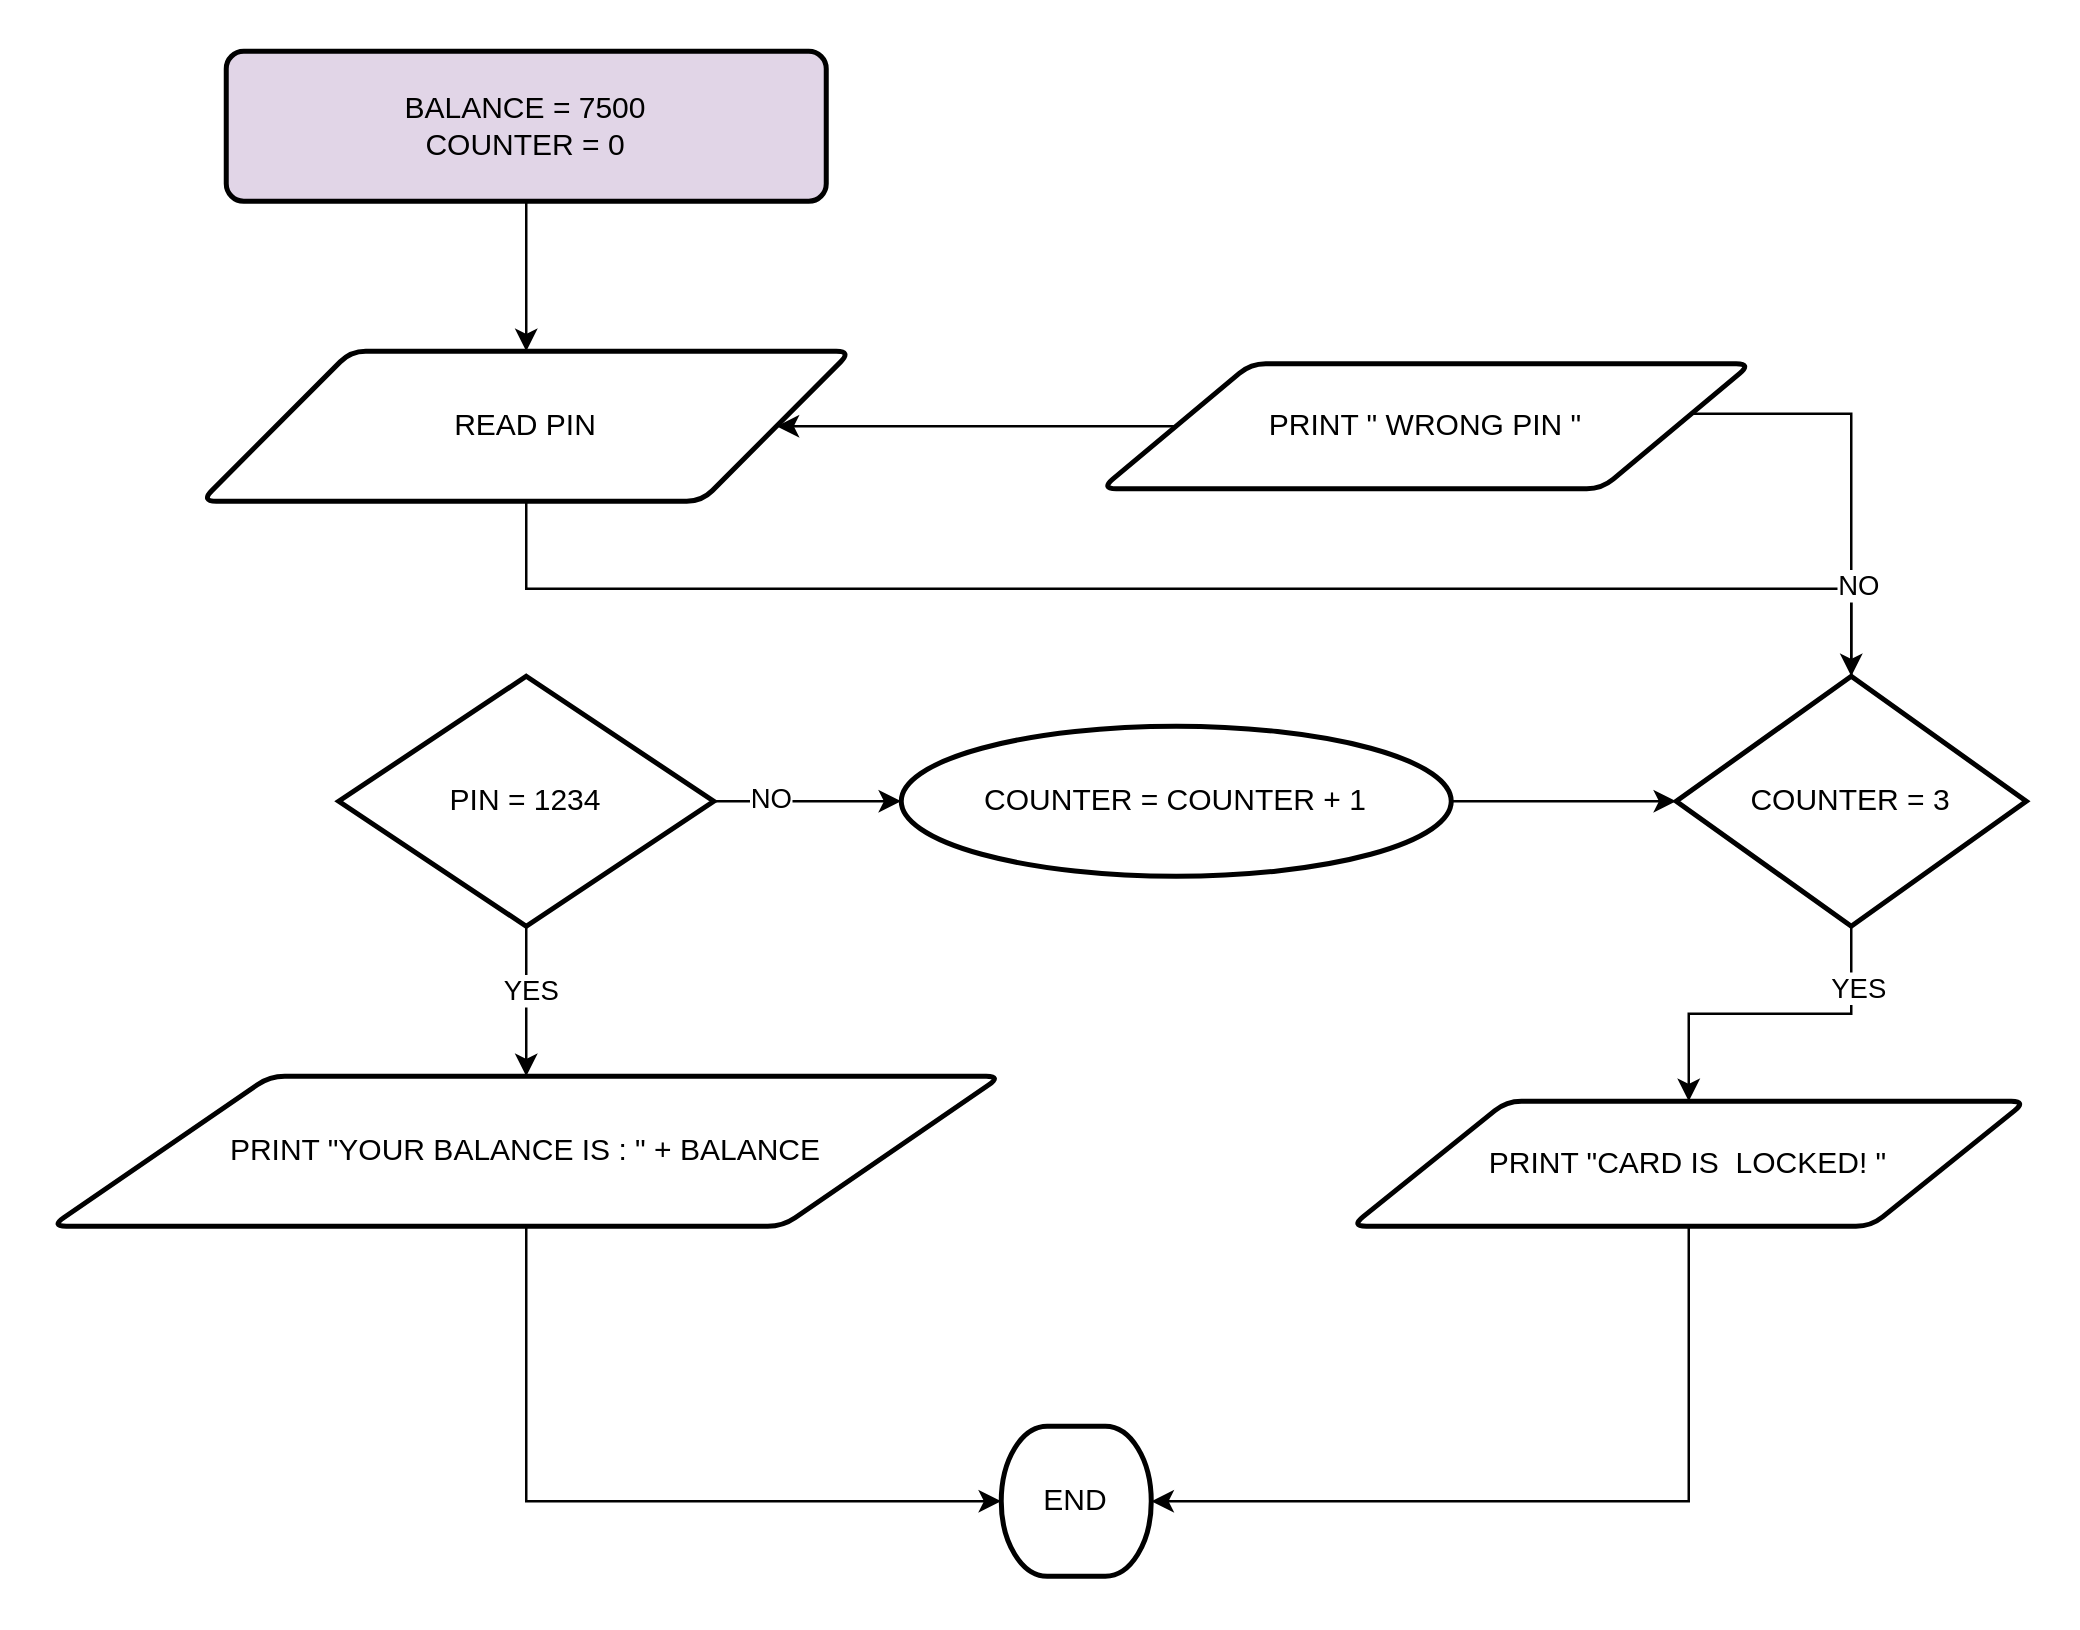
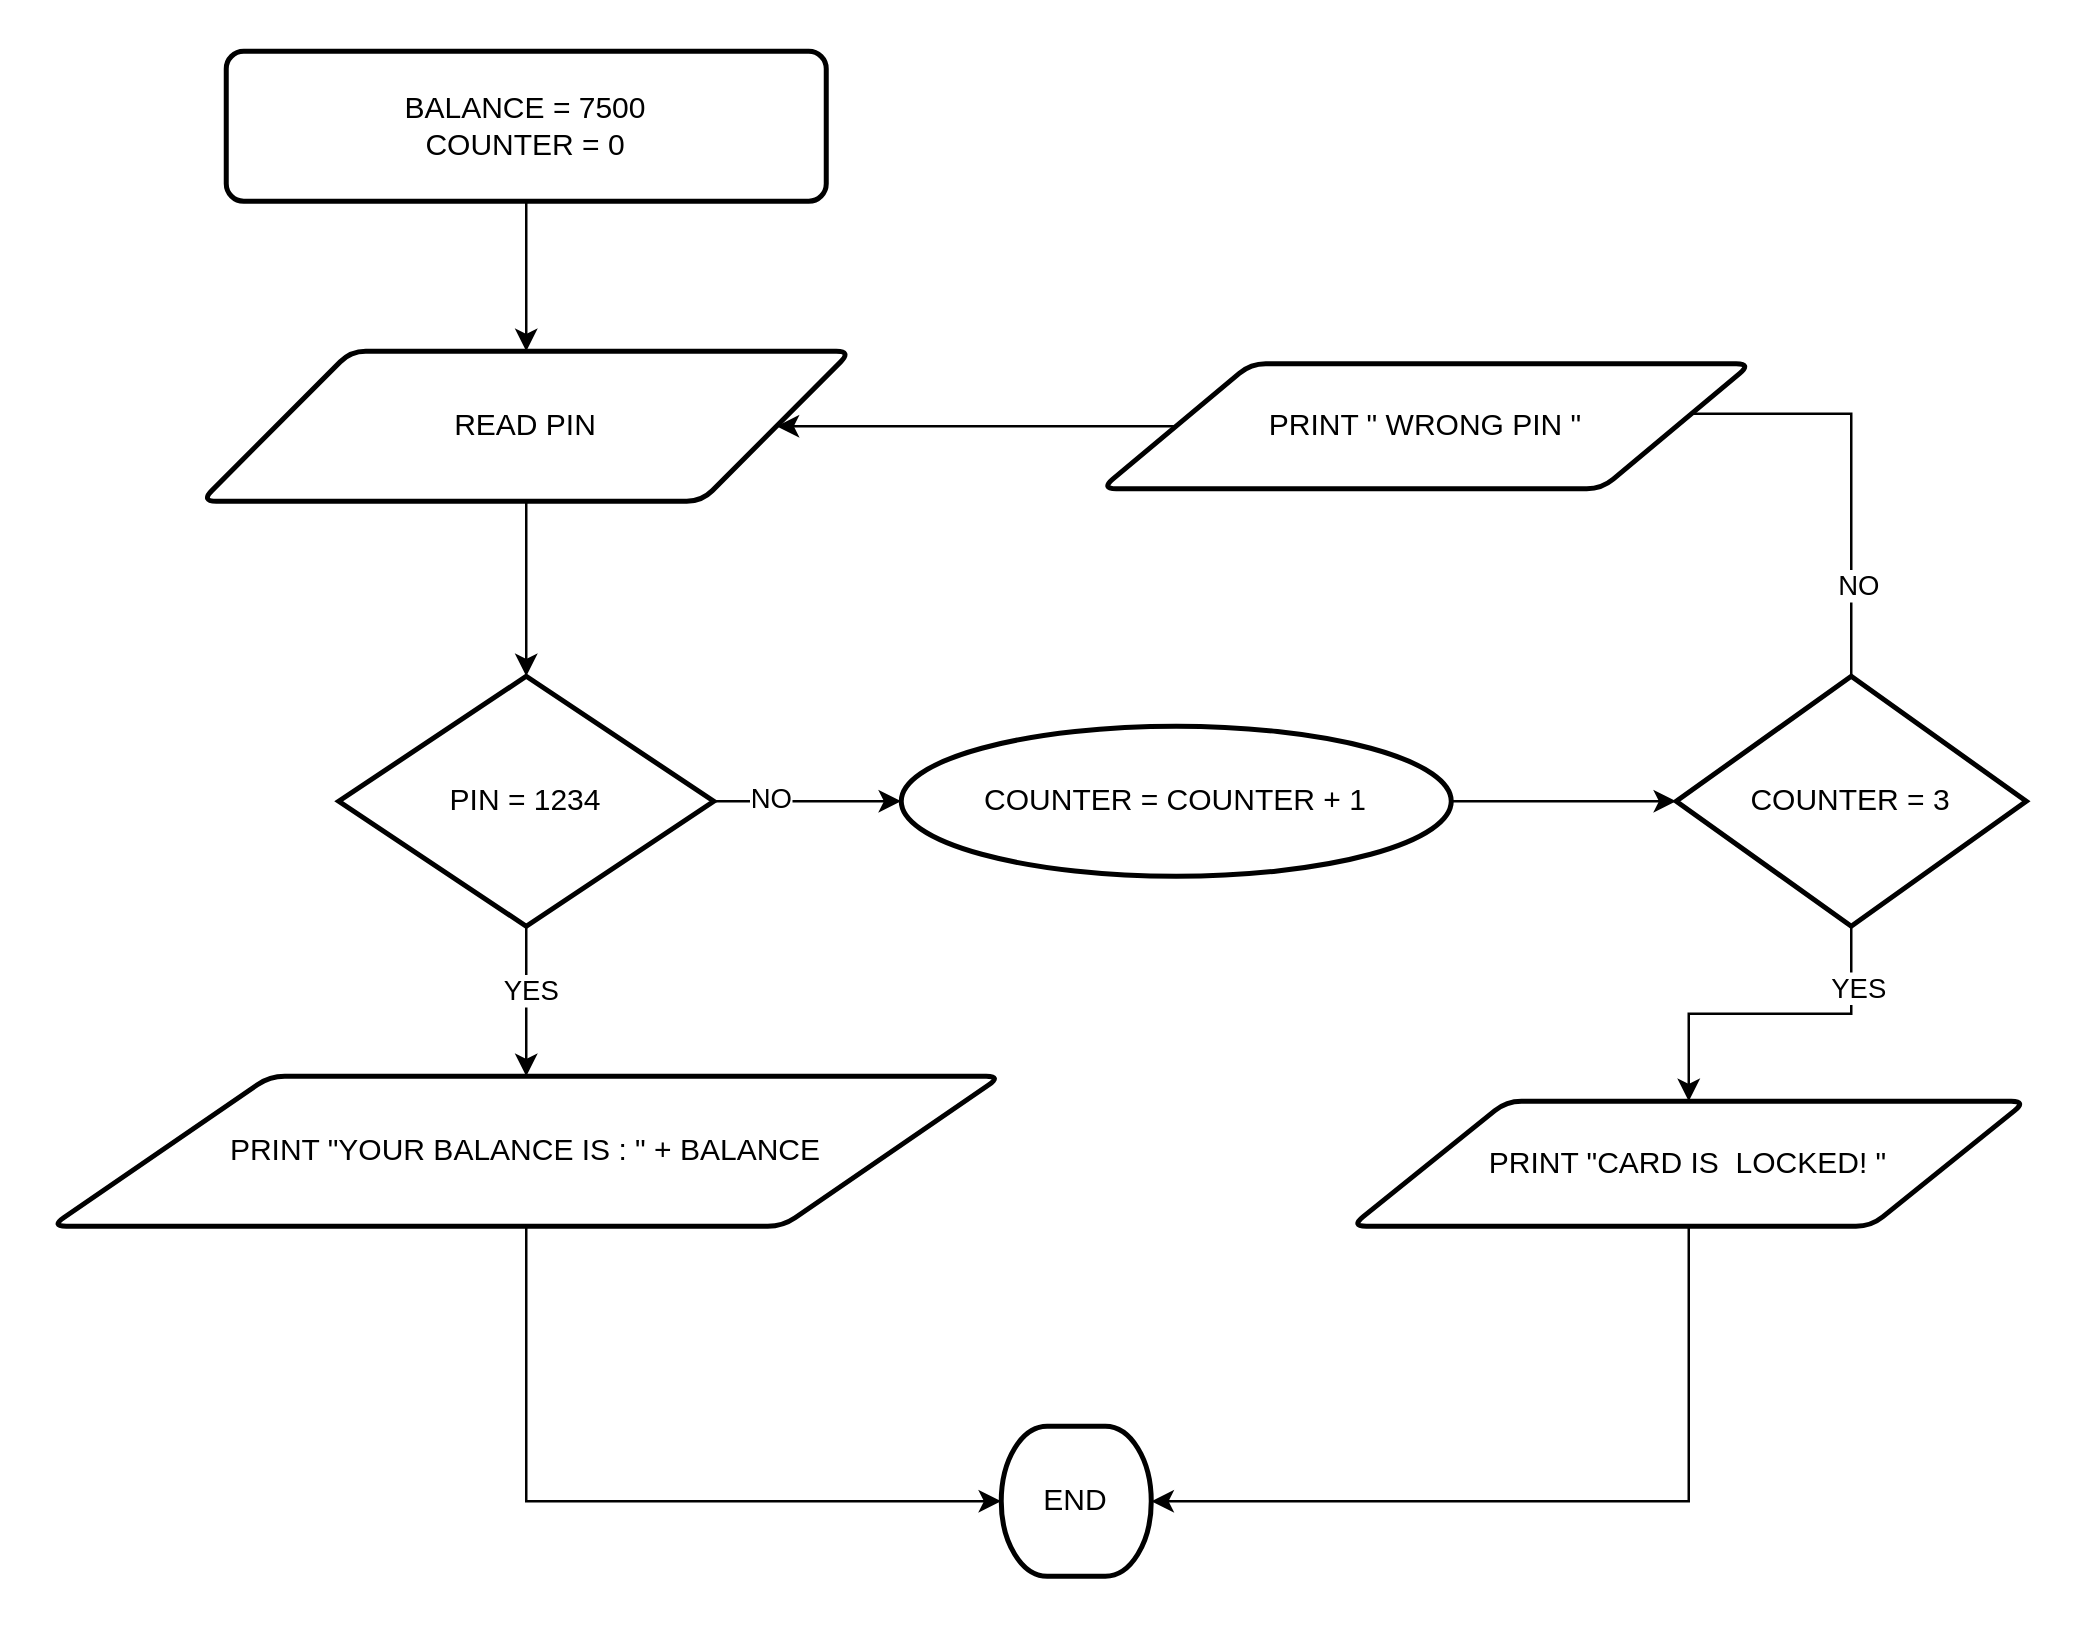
- <mxCell id="10" value="BALANCE = 7500&lt;div&gt;COUNTER = 0&lt;/div&gt;" style="rounded=1;whiteSpace=wrap;html=1;absoluteArcSize=1;arcSize=14;strokeWidth=2;fillColor=#e1d5e7;" vertex="1" parent="1"><mxGeometry x="90" y="20" width="240" height="60" as="geometry" /></mxCell>
+ <mxCell id="10" value="BALANCE = 7500&lt;div&gt;COUNTER = 0&lt;/div&gt;" style="rounded=1;whiteSpace=wrap;html=1;absoluteArcSize=1;arcSize=14;strokeWidth=2;" vertex="1" parent="1"><mxGeometry x="90" y="20" width="240" height="60" as="geometry" /></mxCell>
- <mxCell id="11" style="edgeStyle=orthogonalEdgeStyle;rounded=0;orthogonalLoop=1;jettySize=auto;html=1;exitX=0.5;exitY=1;exitDx=0;exitDy=0;" edge="1" parent="1" source="2" target="17"><mxGeometry relative="1" as="geometry" /></mxCell>
+ <mxCell id="11" style="edgeStyle=orthogonalEdgeStyle;rounded=0;orthogonalLoop=1;jettySize=auto;html=1;exitX=0.5;exitY=1;exitDx=0;exitDy=0;entryX=0.5;entryY=0;entryDx=0;entryDy=0;entryPerimeter=0;" edge="1" parent="1" source="2" target="7"><mxGeometry relative="1" as="geometry" /></mxCell>
